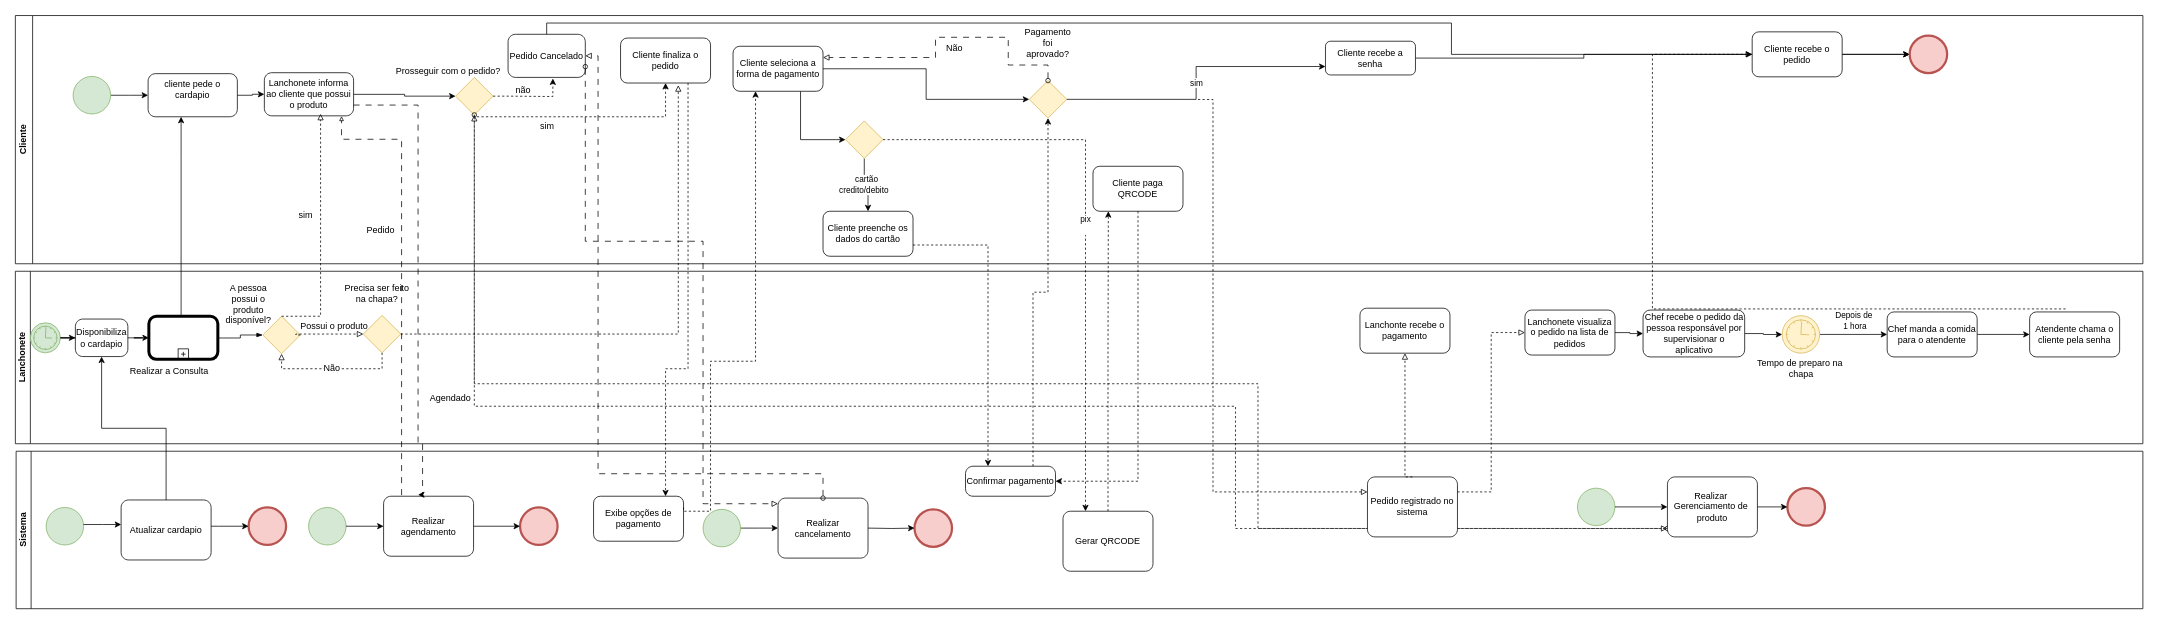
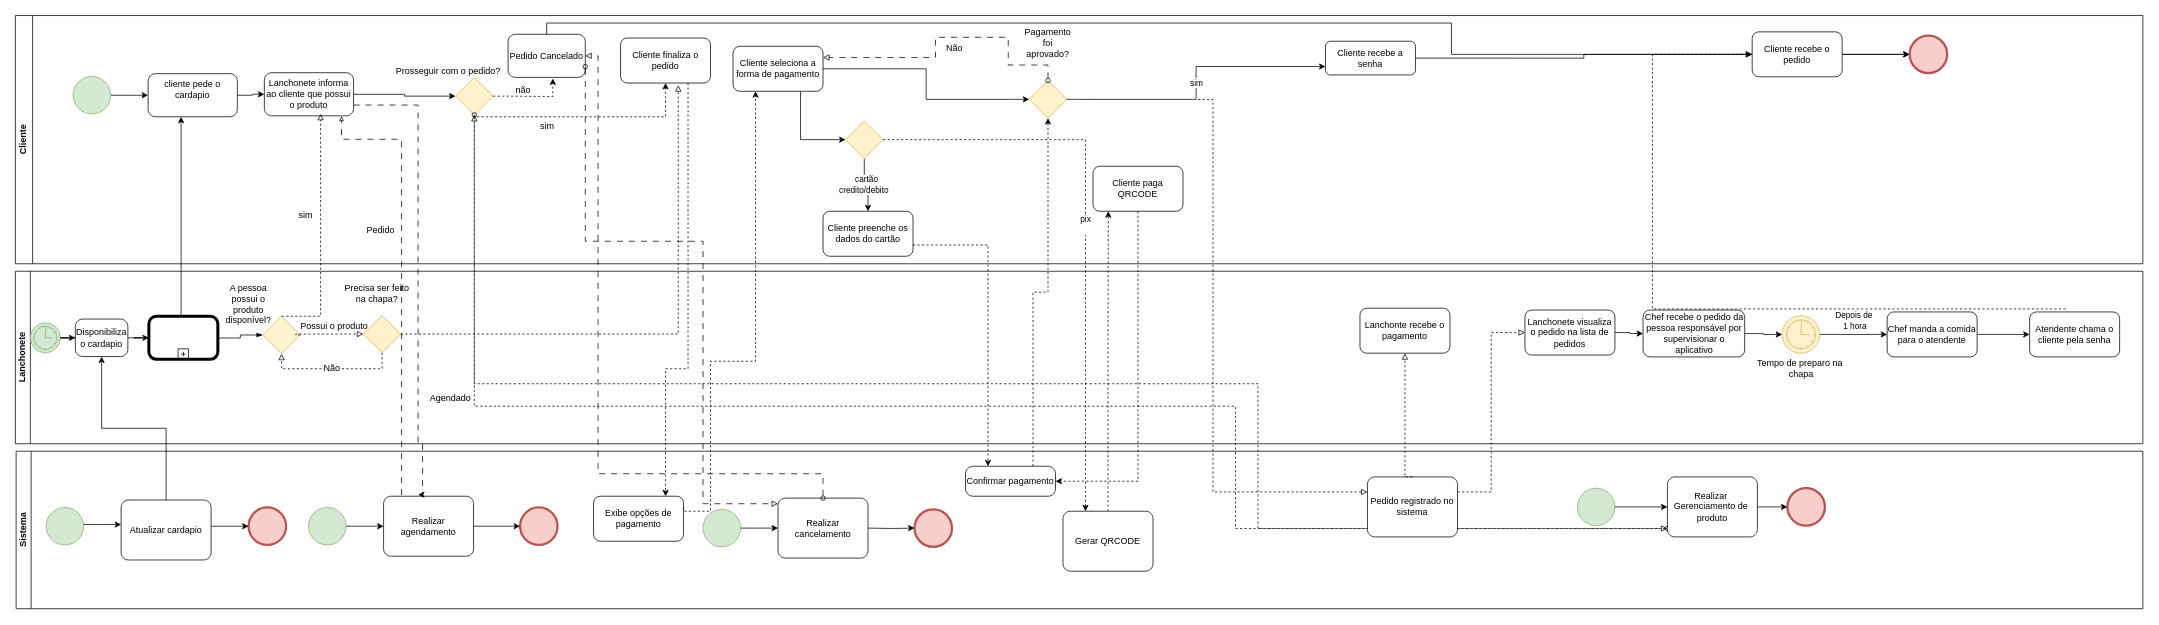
- <mxCell id="33" value="Realizar a Consulta&lt;div&gt;&lt;br&gt;&lt;/div&gt;" style="text;html=1;align=center;verticalAlign=middle;resizable=0;points=[];autosize=1;strokeColor=none;fillColor=none;" parent="31" vertex="1"><mxGeometry x="140" y="120" width="130" height="40" as="geometry" /></mxCell>
